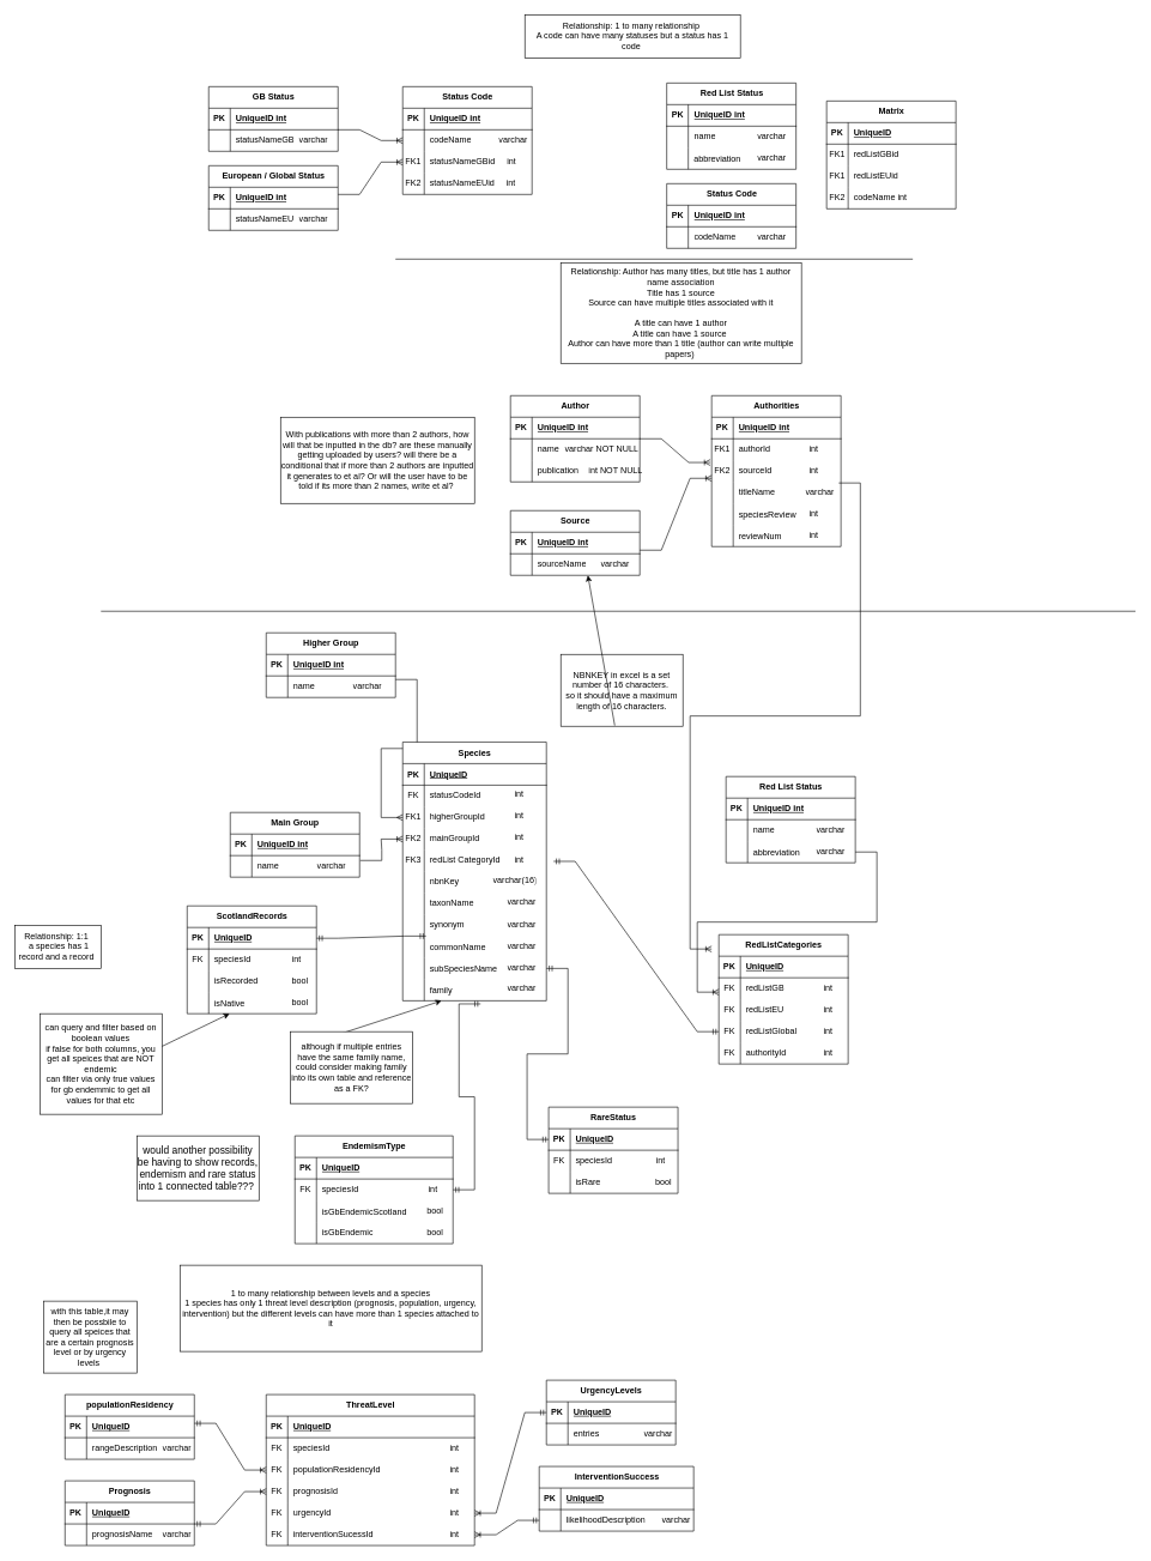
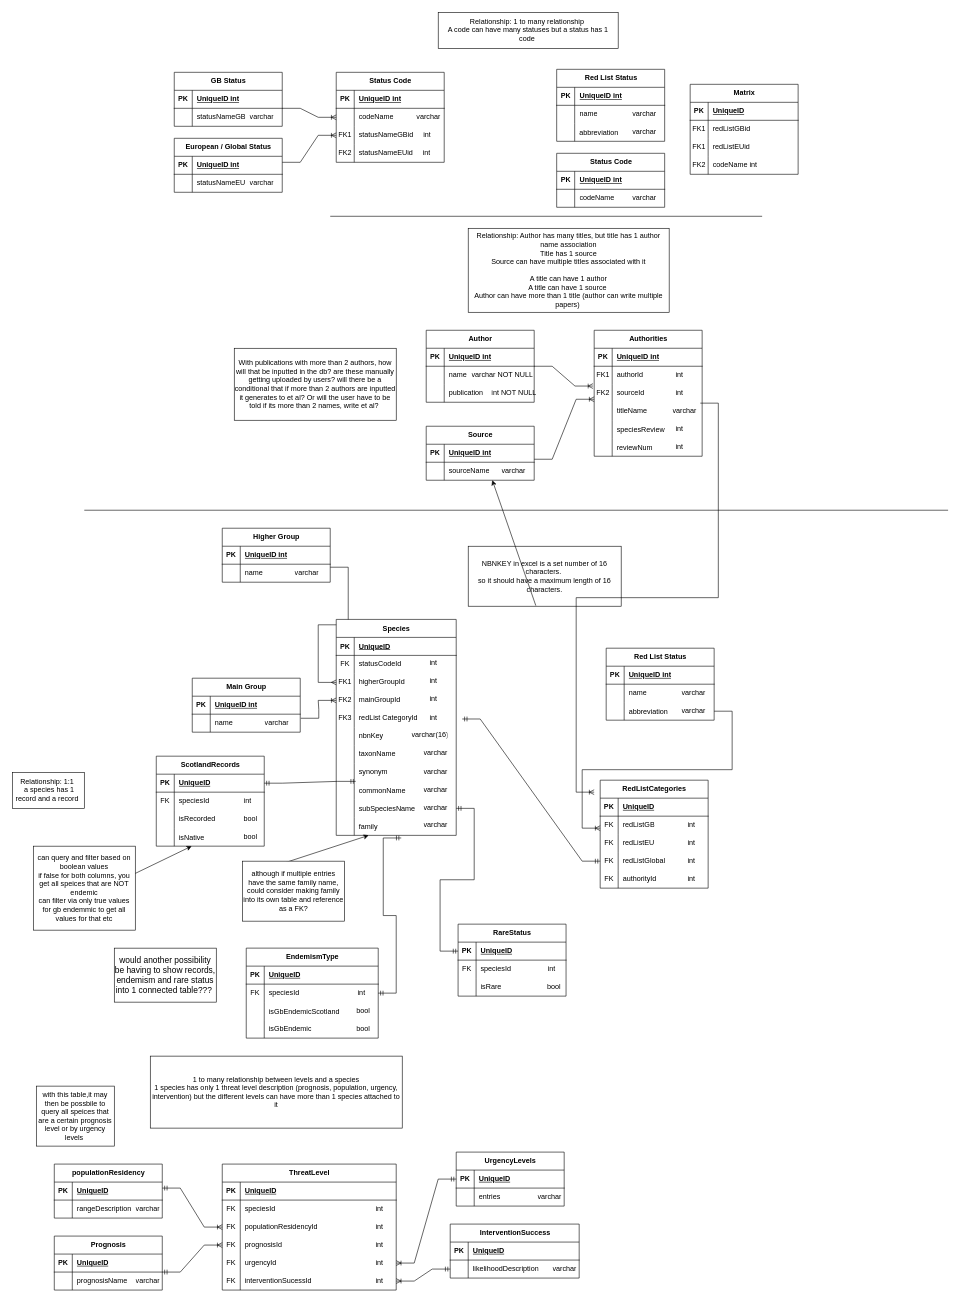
- <mxCell id="77" value="Relationship: Author has many titles, but title has 1 author name association&lt;br&gt;Title has 1 source&lt;br&gt;Source can have multiple titles associated with it&lt;br&gt;&lt;br&gt;A title can have 1 author&lt;br&gt;A title can have 1 source&amp;nbsp;&lt;br&gt;Author can have more than 1 title (author can write multiple papers)&amp;nbsp;" style="rounded=0;whiteSpace=wrap;html=1;" vertex="1" parent="1"><mxGeometry x="780" y="365" width="335" height="140" as="geometry" /></mxCell>
+ <mxCell id="77" value="Relationship: Author has many titles, but title has 1 author name association&lt;br&gt;Title has 1 source&lt;br&gt;Source can have multiple titles associated with it&lt;br&gt;&lt;br&gt;A title can have 1 author&lt;br&gt;A title can have 1 source&amp;nbsp;&lt;br&gt;Author can have more than 1 title (author can write multiple papers)&amp;nbsp;" style="rounded=0;whiteSpace=wrap;html=1;" vertex="1" parent="1"><mxGeometry x="780" y="380" width="335" height="140" as="geometry" /></mxCell>
- <mxCell id="238" value="NBNKEY in excel is a set number of 16 characters.&amp;nbsp;&lt;br&gt;so it should have a maximum length of 16 characters." style="rounded=0;whiteSpace=wrap;html=1;" vertex="1" parent="1"><mxGeometry x="780" y="910" width="170" height="100" as="geometry" /></mxCell>
+ <mxCell id="238" value="NBNKEY in excel is a set number of 16 characters.&amp;nbsp;&lt;br&gt;so it should have a maximum length of 16 characters." style="rounded=0;whiteSpace=wrap;html=1;" vertex="1" parent="1"><mxGeometry x="780" y="910" width="255" height="100" as="geometry" /></mxCell>
